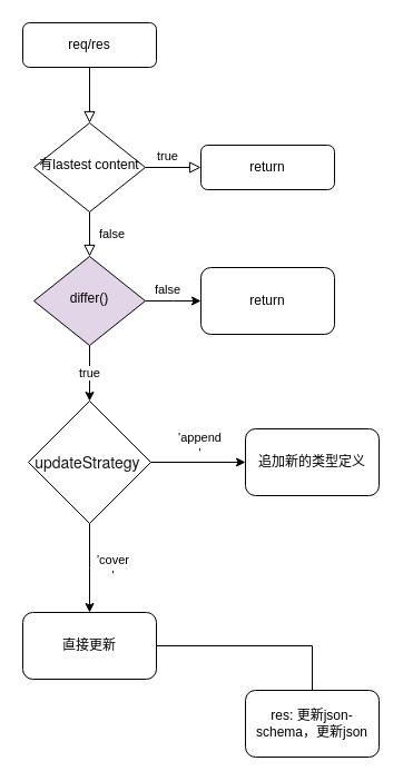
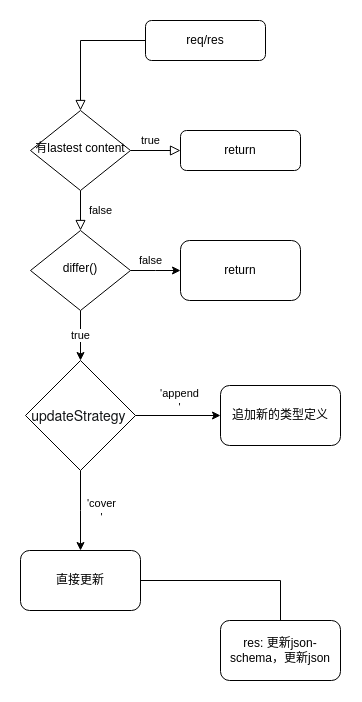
- <mxCell id="3" value="req/res" style="rounded=1;whiteSpace=wrap;html=1;fontSize=12;glass=0;strokeWidth=1;shadow=0;" parent="1" vertex="1"><mxGeometry x="20" y="20" width="120" height="40" as="geometry" /></mxCell>
+ <mxCell id="3" value="req/res" style="rounded=1;whiteSpace=wrap;html=1;fontSize=12;glass=0;strokeWidth=1;shadow=0;" parent="1" vertex="1"><mxGeometry x="145" y="20" width="120" height="40" as="geometry" /></mxCell>
- <mxCell id="10" value="differ()" style="rhombus;whiteSpace=wrap;html=1;shadow=0;fontFamily=Helvetica;fontSize=12;align=center;strokeWidth=1;spacing=6;spacingTop=-4;fillColor=#e1d5e7;" parent="1" vertex="1"><mxGeometry x="30" y="230" width="100" height="80" as="geometry" /></mxCell>
+ <mxCell id="10" value="differ()" style="rhombus;whiteSpace=wrap;html=1;shadow=0;fontFamily=Helvetica;fontSize=12;align=center;strokeWidth=1;spacing=6;spacingTop=-4;" parent="1" vertex="1"><mxGeometry x="30" y="230" width="100" height="80" as="geometry" /></mxCell>
